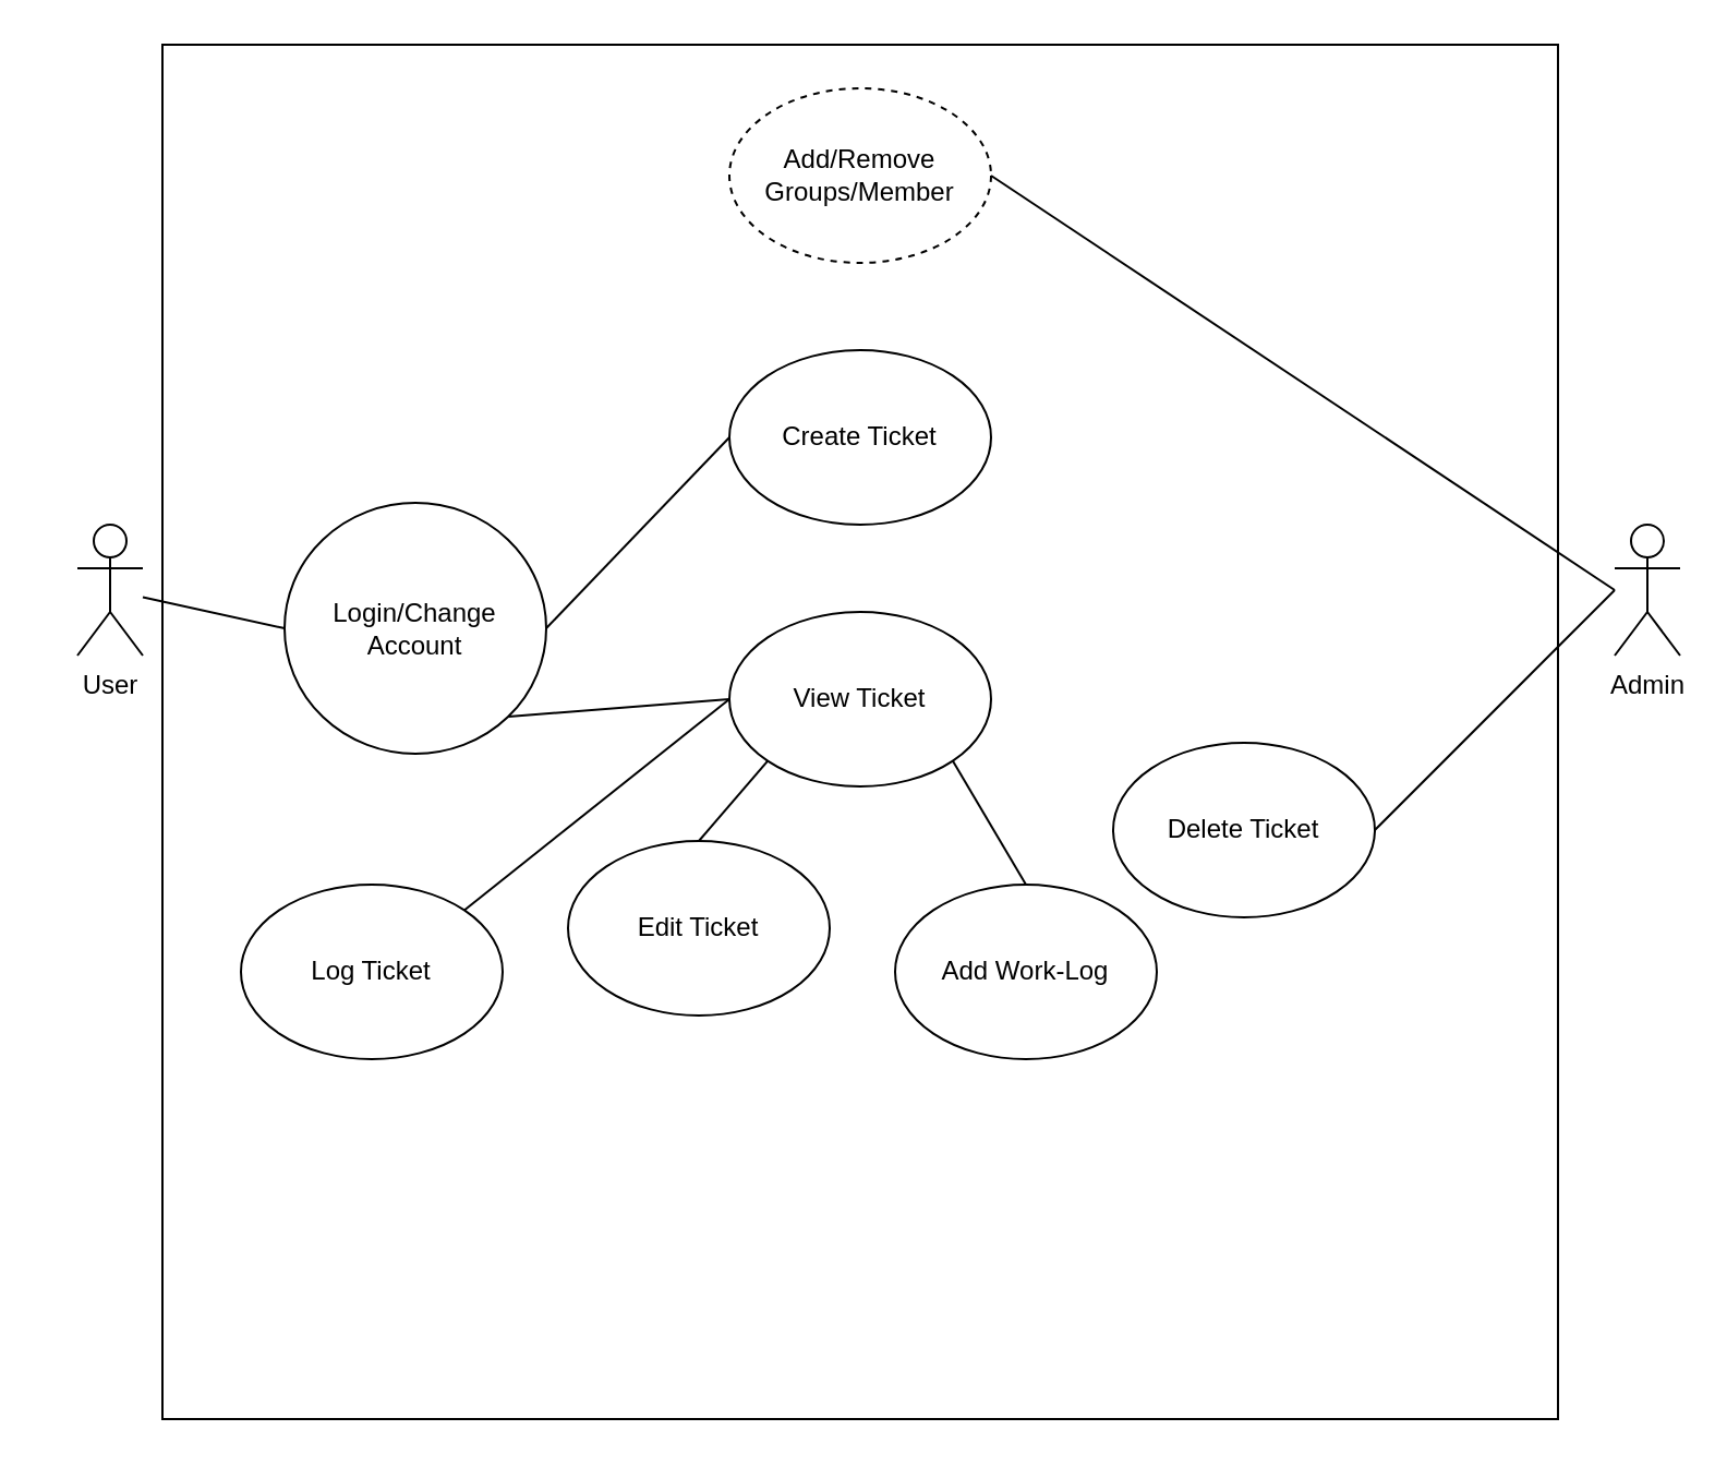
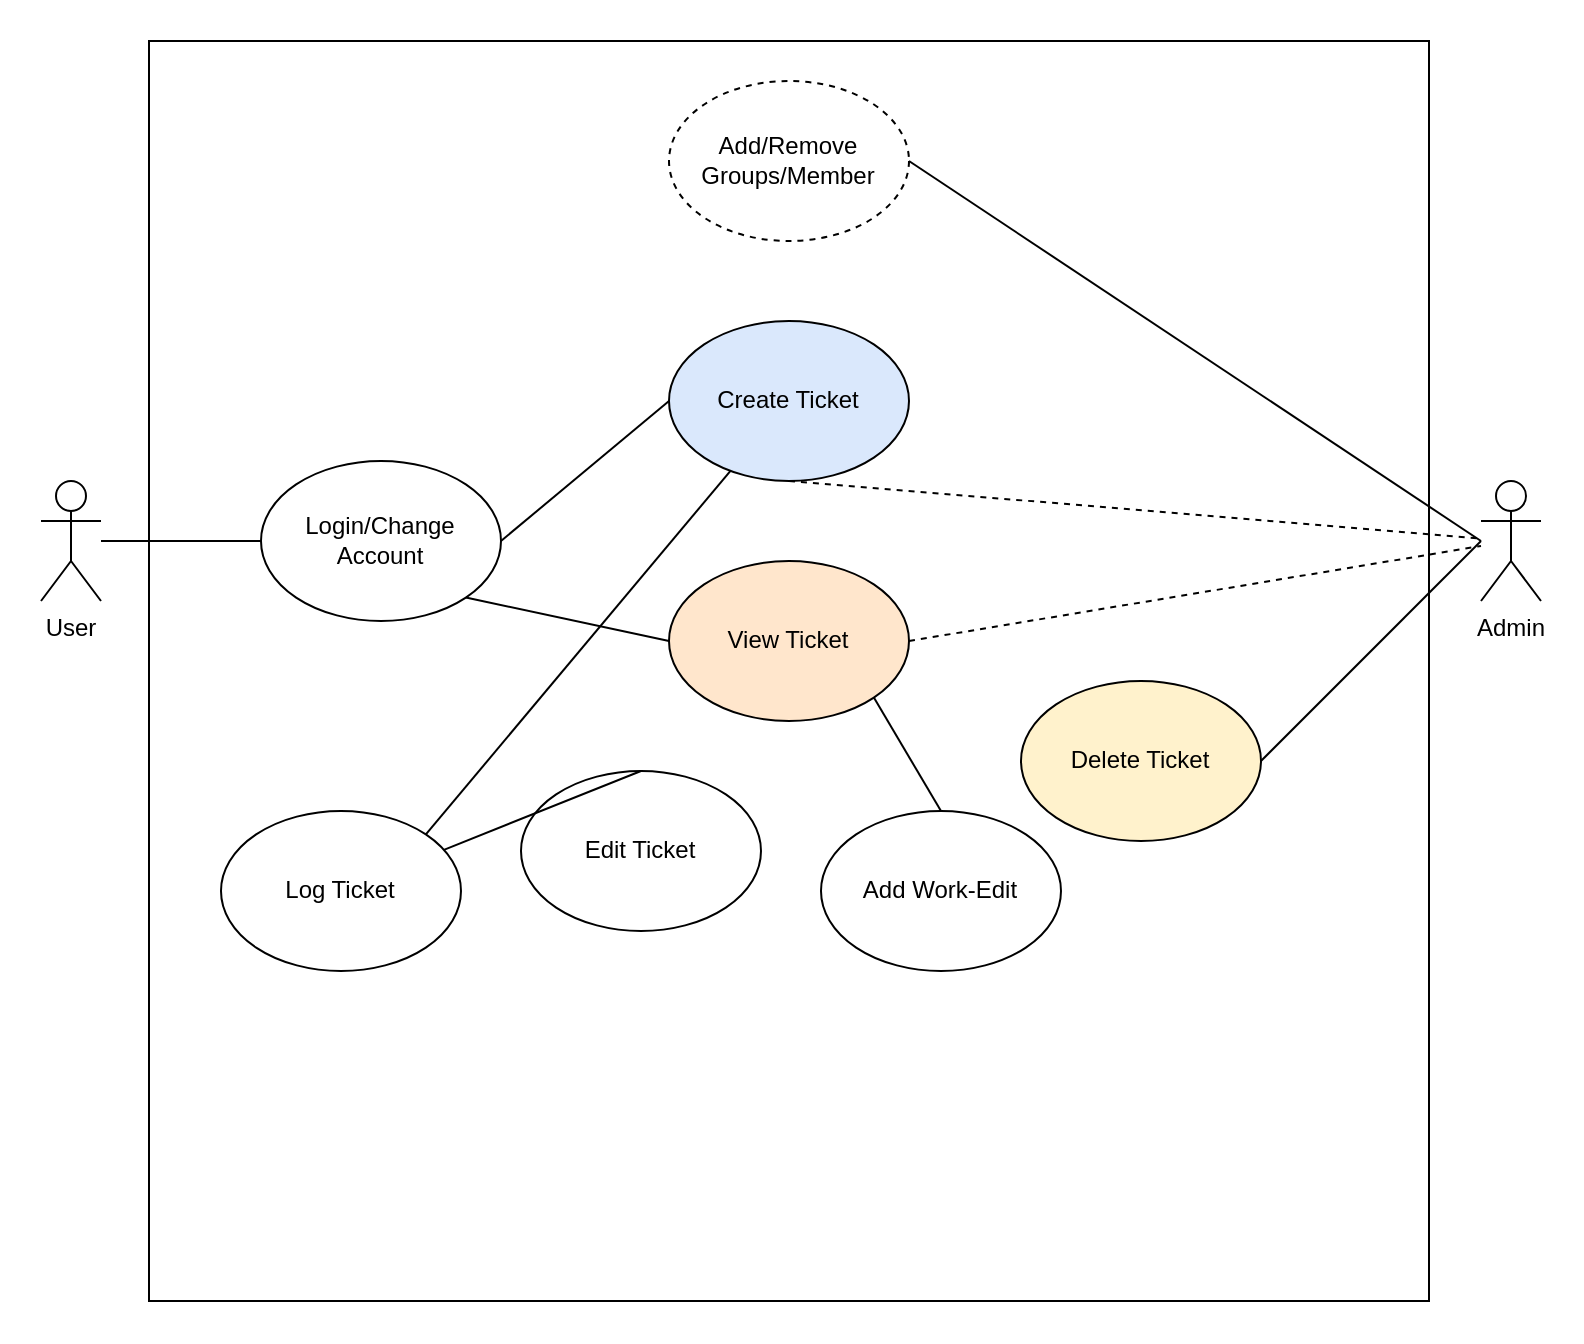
- <mxCell id="8" value="Create Ticket" style="ellipse;whiteSpace=wrap;html=1;" parent="1" vertex="1"><mxGeometry x="334" y="160" width="120" height="80" as="geometry" /></mxCell>
+ <mxCell id="8" value="Create Ticket" style="ellipse;whiteSpace=wrap;html=1;fillColor=#dae8fc;" parent="1" vertex="1"><mxGeometry x="334" y="160" width="120" height="80" as="geometry" /></mxCell>
+ <mxCell id="19" value="" style="endArrow=none;dashed=1;html=1;exitX=0.5;exitY=1;exitDx=0;exitDy=0;" parent="1" source="8" target="4" edge="1"><mxGeometry width="50" height="50" relative="1" as="geometry"><mxPoint x="370" y="430" as="sourcePoint" /><mxPoint x="420" y="380" as="targetPoint" /></mxGeometry></mxCell>
- <mxCell id="3" value="User&lt;br&gt;" style="shape=umlActor;verticalLabelPosition=bottom;verticalAlign=top;html=1;outlineConnect=0;" parent="1" vertex="1"><mxGeometry x="35" y="240" width="30" height="60" as="geometry" /></mxCell>
+ <mxCell id="3" value="User&lt;br&gt;" style="shape=umlActor;verticalLabelPosition=bottom;verticalAlign=top;html=1;outlineConnect=0;" parent="1" vertex="1"><mxGeometry x="20" y="240" width="30" height="60" as="geometry" /></mxCell>
- <mxCell id="6" value="Login/Change Account" style="ellipse;whiteSpace=wrap;html=1;" parent="1" vertex="1"><mxGeometry x="130" y="230" width="120" height="115" as="geometry" /></mxCell>
+ <mxCell id="6" value="Login/Change Account" style="ellipse;whiteSpace=wrap;html=1;" parent="1" vertex="1"><mxGeometry x="130" y="230" width="120" height="80" as="geometry" /></mxCell>
+ <mxCell id="18" value="" style="endArrow=none;dashed=1;html=1;exitX=1;exitY=0.5;exitDx=0;exitDy=0;" parent="1" source="9" target="4" edge="1"><mxGeometry width="50" height="50" relative="1" as="geometry"><mxPoint x="370" y="430" as="sourcePoint" /><mxPoint x="420" y="380" as="targetPoint" /></mxGeometry></mxCell>
- <mxCell id="9" value="View Ticket" style="ellipse;whiteSpace=wrap;html=1;" parent="1" vertex="1"><mxGeometry x="334" y="280" width="120" height="80" as="geometry" /></mxCell>
+ <mxCell id="9" value="View Ticket" style="ellipse;whiteSpace=wrap;html=1;fillColor=#ffe6cc;" parent="1" vertex="1"><mxGeometry x="334" y="280" width="120" height="80" as="geometry" /></mxCell>
- <mxCell id="16" value="" style="endArrow=none;html=1;entryX=0;entryY=1;entryDx=0;entryDy=0;exitX=0.5;exitY=0;exitDx=0;exitDy=0;" parent="1" source="10" target="9" edge="1"><mxGeometry width="50" height="50" relative="1" as="geometry"><mxPoint x="370" y="430" as="sourcePoint" /><mxPoint x="420" y="380" as="targetPoint" /></mxGeometry></mxCell>
+ <mxCell id="16" value="" style="endArrow=none;html=1;exitX=0.5;exitY=0;exitDx=0;exitDy=0;" parent="1" source="10" target="7" edge="1"><mxGeometry width="50" height="50" relative="1" as="geometry"><mxPoint x="370" y="430" as="sourcePoint" /><mxPoint x="420" y="380" as="targetPoint" /></mxGeometry></mxCell>
- <mxCell id="22" value="" style="endArrow=none;html=1;exitX=1;exitY=0;exitDx=0;exitDy=0;entryX=0;entryY=0.5;entryDx=0;entryDy=0;" edge="1" parent="1" source="7" target="9"><mxGeometry width="50" height="50" relative="1" as="geometry"><mxPoint x="370" y="300" as="sourcePoint" /><mxPoint x="420" y="250" as="targetPoint" /></mxGeometry></mxCell>
+ <mxCell id="22" value="" style="endArrow=none;html=1;exitX=1;exitY=0;exitDx=0;exitDy=0;" edge="1" parent="1" source="7" target="8"><mxGeometry width="50" height="50" relative="1" as="geometry"><mxPoint x="370" y="300" as="sourcePoint" /><mxPoint x="420" y="250" as="targetPoint" /></mxGeometry></mxCell>
- <mxCell id="20" value="Delete Ticket" style="ellipse;whiteSpace=wrap;html=1;" parent="1" vertex="1"><mxGeometry x="510" y="340" width="120" height="80" as="geometry" /></mxCell>
+ <mxCell id="20" value="Delete Ticket" style="ellipse;whiteSpace=wrap;html=1;fillColor=#fff2cc;" parent="1" vertex="1"><mxGeometry x="510" y="340" width="120" height="80" as="geometry" /></mxCell>
- <mxCell id="15" value="Add Work-Log" style="ellipse;whiteSpace=wrap;html=1;" parent="1" vertex="1"><mxGeometry x="410" y="405" width="120" height="80" as="geometry" /></mxCell>
+ <mxCell id="15" value="Add Work-Edit" style="ellipse;whiteSpace=wrap;html=1;" parent="1" vertex="1"><mxGeometry x="410" y="405" width="120" height="80" as="geometry" /></mxCell>
